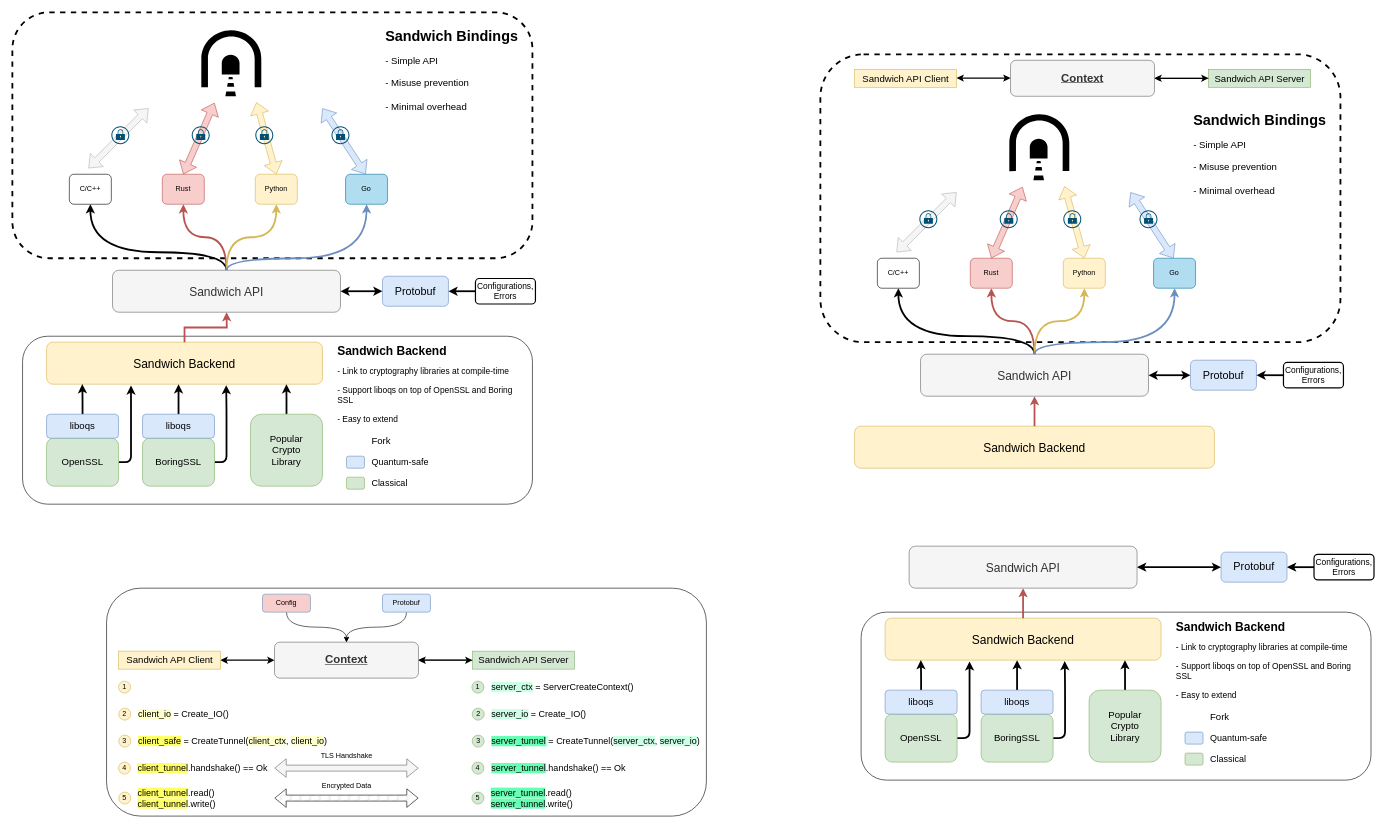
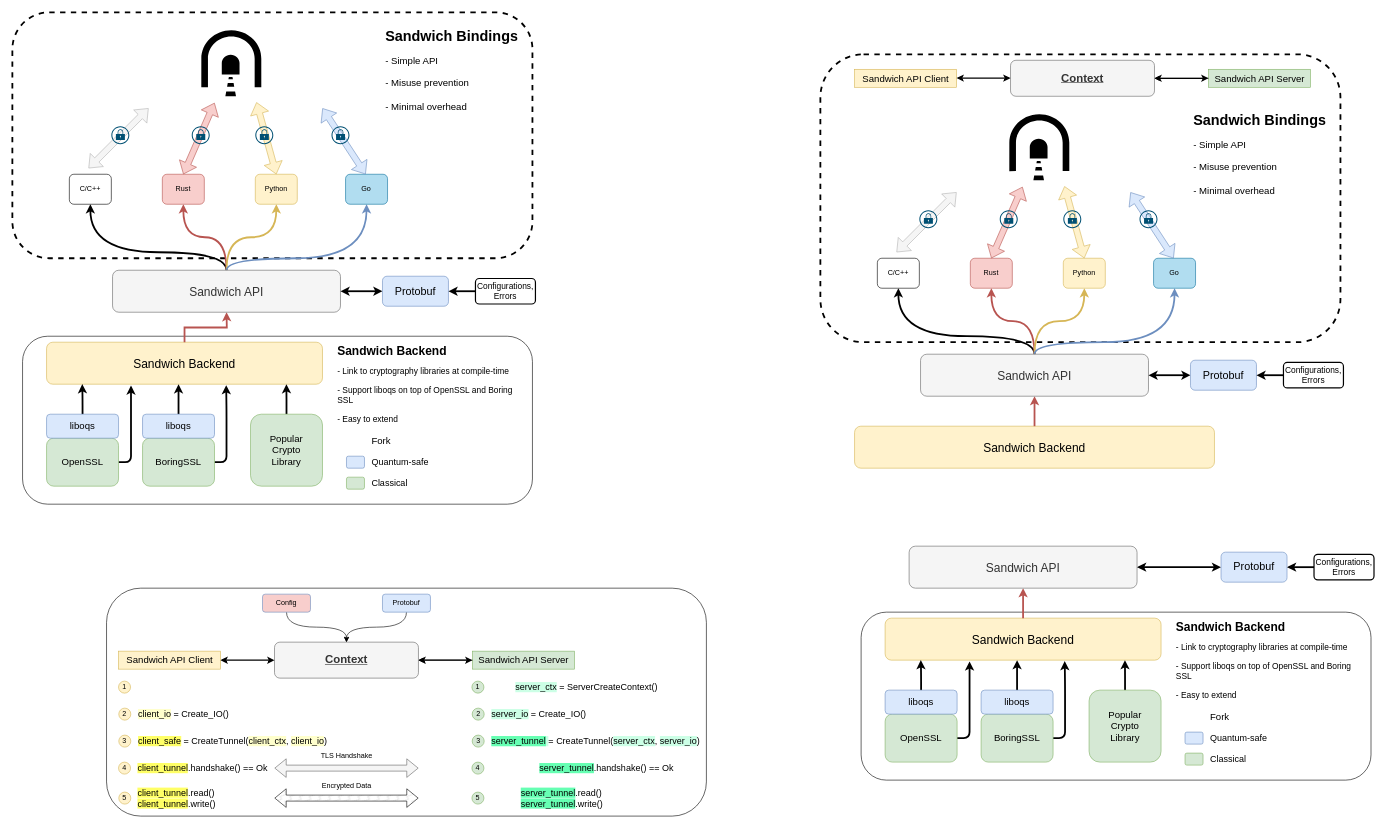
- <mxCell id="16" value="&lt;span style=&quot;background-color: rgb(204, 255, 230); font-size: 15px;&quot;&gt;server_ctx&lt;/span&gt; = ServerCreateContext()" style="text;html=1;align=left;verticalAlign=middle;resizable=0;points=[];autosize=1;strokeColor=none;fillColor=none;fontSize=15;" parent="1" vertex="1"><mxGeometry x="816.56" y="1130" width="260" height="30" as="geometry" /></mxCell>
+ <mxCell id="16" value="&lt;span style=&quot;background-color: rgb(204, 255, 230); font-size: 15px;&quot;&gt;server_ctx&lt;/span&gt; = ServerCreateContext()" style="text;html=1;align=left;verticalAlign=middle;resizable=0;points=[];autosize=1;strokeColor=none;fillColor=none;fontSize=15;" parent="1" vertex="1"><mxGeometry x="856.56" y="1130" width="260" height="30" as="geometry" /></mxCell>
- <mxCell id="26" value="&lt;span style=&quot;background-color: rgb(102, 255, 179); font-size: 15px;&quot;&gt;server_tunnel&lt;/span&gt;.handshake() == Ok" style="text;html=1;align=left;verticalAlign=middle;resizable=0;points=[];autosize=1;strokeColor=none;fillColor=none;fontSize=15;" parent="1" vertex="1"><mxGeometry x="816.56" y="1265" width="250" height="30" as="geometry" /></mxCell>
+ <mxCell id="26" value="&lt;span style=&quot;background-color: rgb(102, 255, 179); font-size: 15px;&quot;&gt;server_tunnel&lt;/span&gt;.handshake() == Ok" style="text;html=1;align=left;verticalAlign=middle;resizable=0;points=[];autosize=1;strokeColor=none;fillColor=none;fontSize=15;" parent="1" vertex="1"><mxGeometry x="896.56" y="1265" width="250" height="30" as="geometry" /></mxCell>
- <mxCell id="32" value="&lt;div style=&quot;font-size: 15px;&quot;&gt;&lt;span style=&quot;background-color: rgb(102, 255, 179); font-size: 15px;&quot;&gt;server_tunnel&lt;/span&gt;.read()&lt;/div&gt;&lt;div style=&quot;font-size: 15px;&quot;&gt;&lt;span style=&quot;background-color: rgb(102, 255, 179); font-size: 15px;&quot;&gt;server_tunnel&lt;/span&gt;.write()&lt;br style=&quot;font-size: 15px;&quot;&gt;&lt;/div&gt;" style="text;html=1;align=left;verticalAlign=middle;resizable=0;points=[];autosize=1;strokeColor=none;fillColor=none;fontSize=15;" parent="1" vertex="1"><mxGeometry x="816.12" y="1305" width="160" height="50" as="geometry" /></mxCell>
+ <mxCell id="32" value="&lt;div style=&quot;font-size: 15px;&quot;&gt;&lt;span style=&quot;background-color: rgb(102, 255, 179); font-size: 15px;&quot;&gt;server_tunnel&lt;/span&gt;.read()&lt;/div&gt;&lt;div style=&quot;font-size: 15px;&quot;&gt;&lt;span style=&quot;background-color: rgb(102, 255, 179); font-size: 15px;&quot;&gt;server_tunnel&lt;/span&gt;.write()&lt;br style=&quot;font-size: 15px;&quot;&gt;&lt;/div&gt;" style="text;html=1;align=left;verticalAlign=middle;resizable=0;points=[];autosize=1;strokeColor=none;fillColor=none;fontSize=15;" parent="1" vertex="1"><mxGeometry x="866.12" y="1305" width="160" height="50" as="geometry" /></mxCell>
